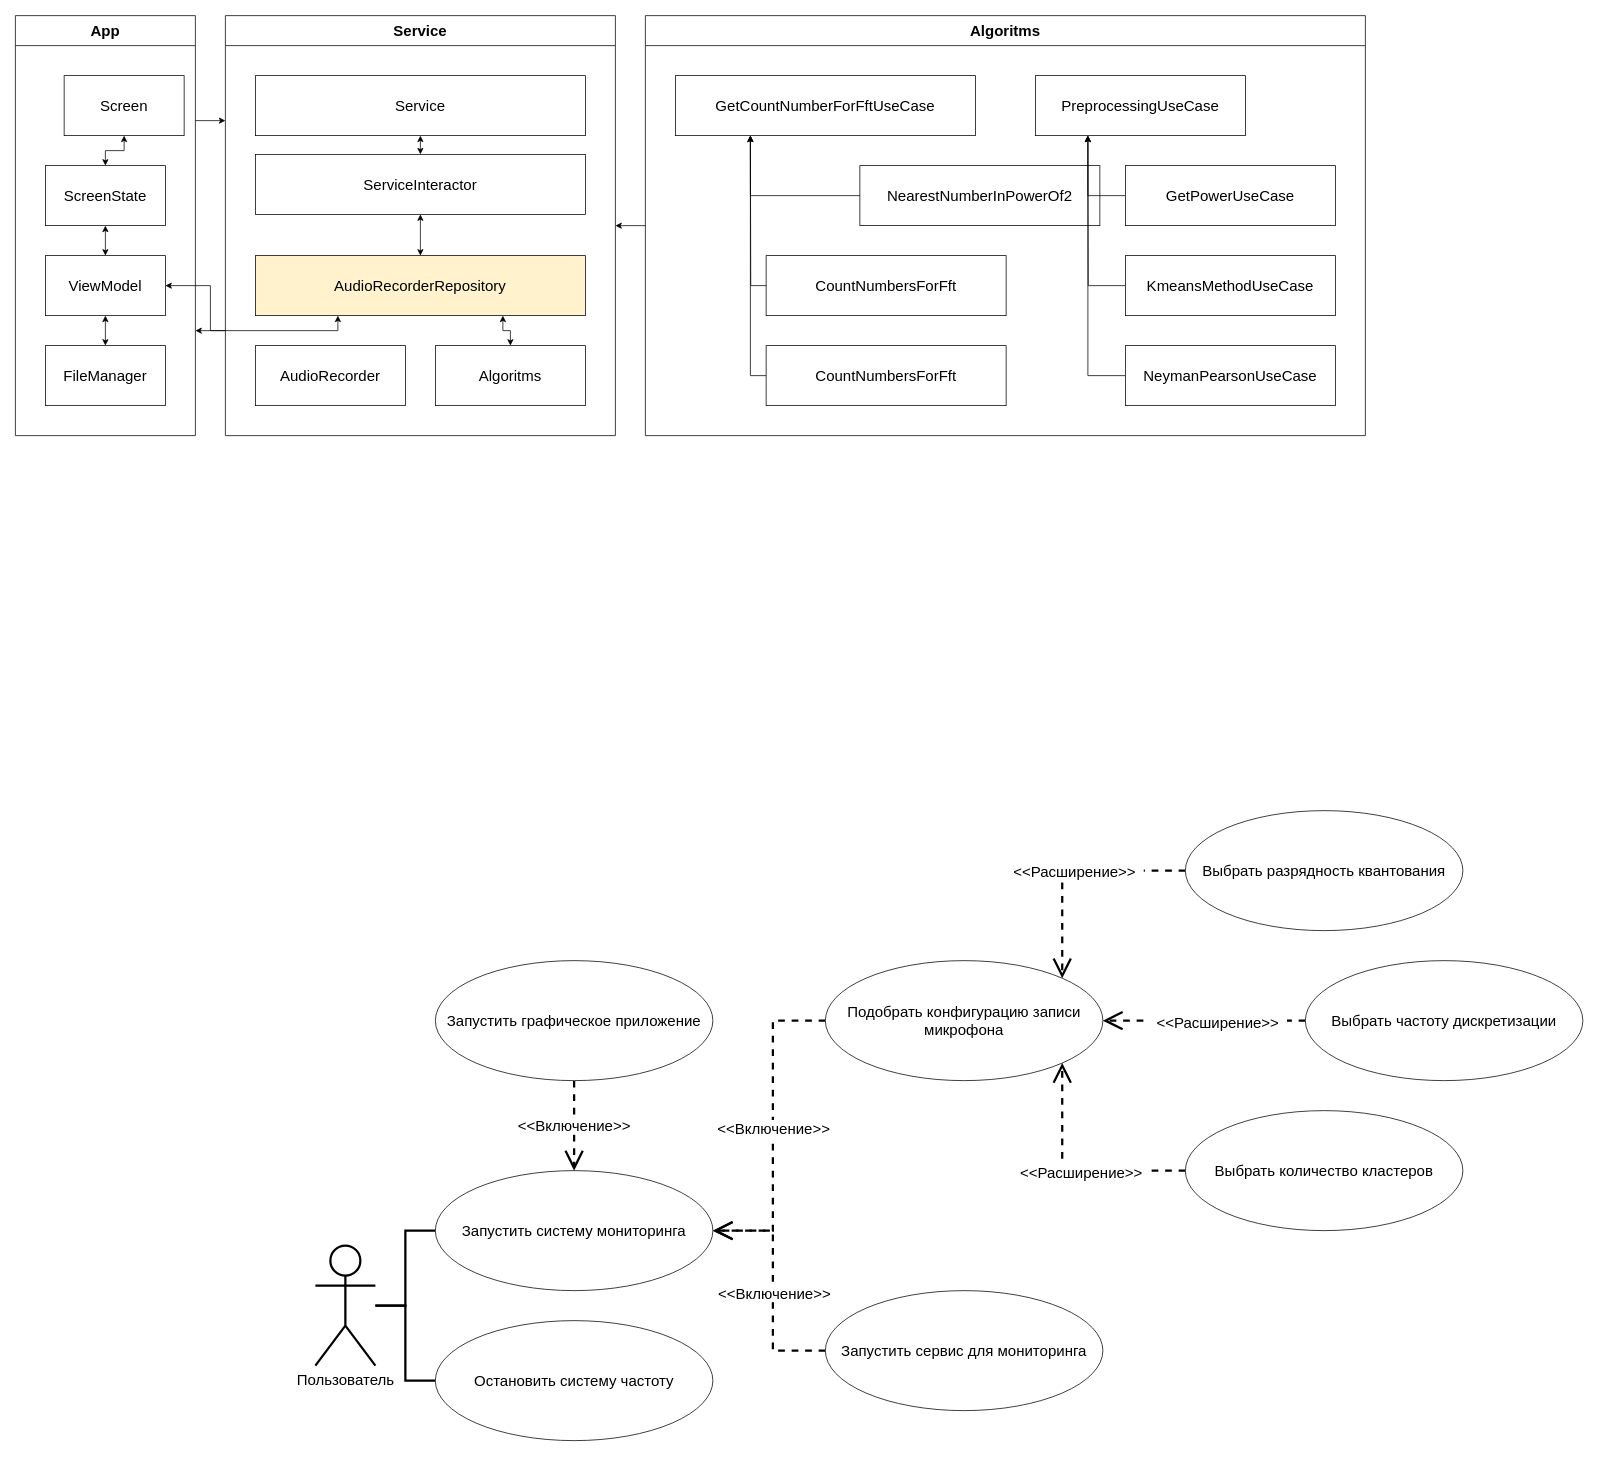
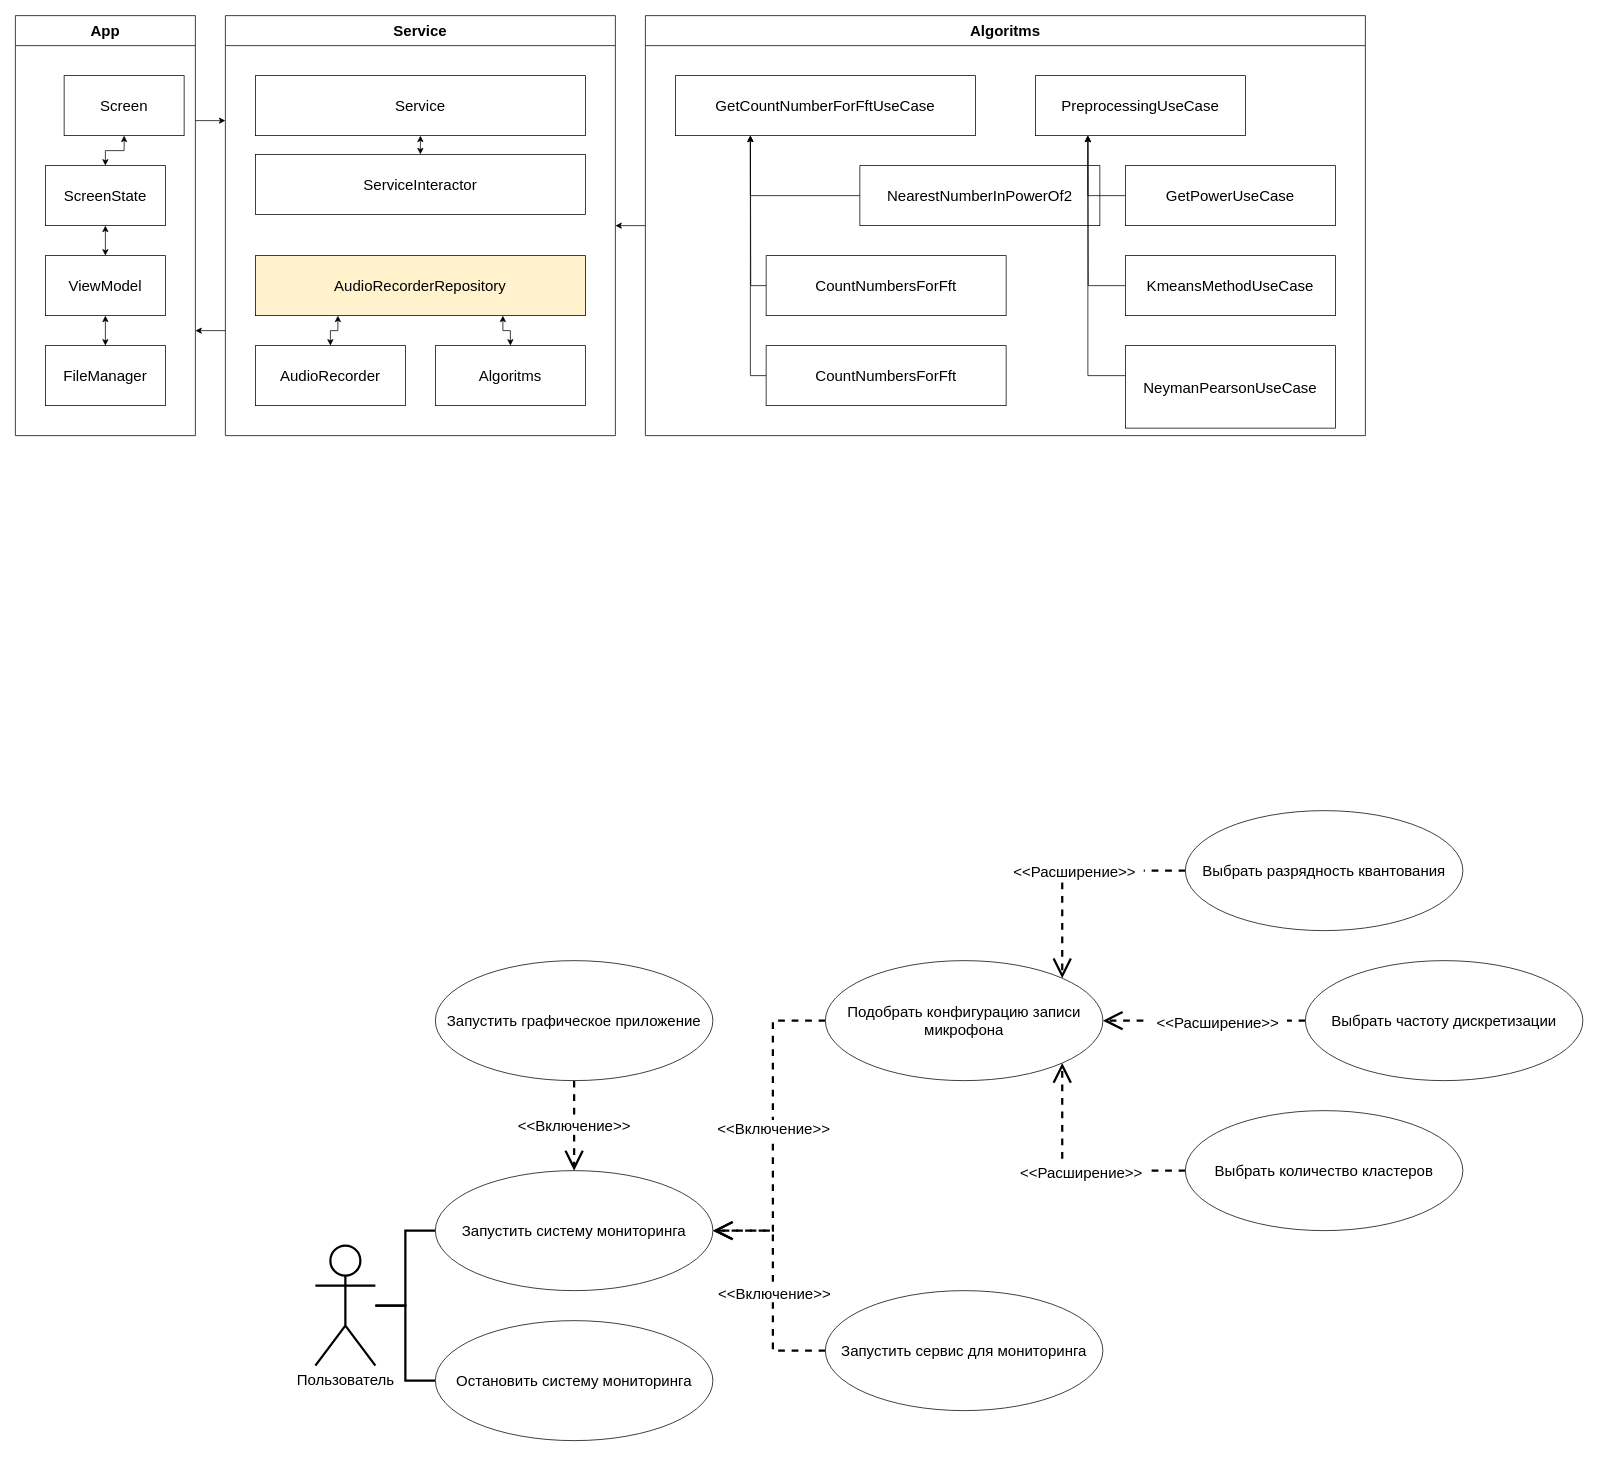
- <mxCell id="11" style="edgeStyle=orthogonalEdgeStyle;rounded=0;orthogonalLoop=1;jettySize=auto;html=1;exitX=0.5;exitY=1;exitDx=0;exitDy=0;entryX=0.5;entryY=0;entryDx=0;entryDy=0;startArrow=classic;startFill=1;" parent="1" source="12" target="15" edge="1"><mxGeometry relative="1" as="geometry" /></mxCell>
- <mxCell id="13" style="edgeStyle=orthogonalEdgeStyle;rounded=0;orthogonalLoop=1;jettySize=auto;html=1;exitX=0.25;exitY=1;exitDx=0;exitDy=0;startArrow=classic;startFill=1;" parent="1" source="15" target="7" edge="1"><mxGeometry relative="1" as="geometry" /></mxCell>
+ <mxCell id="13" style="edgeStyle=orthogonalEdgeStyle;rounded=0;orthogonalLoop=1;jettySize=auto;html=1;exitX=0.25;exitY=1;exitDx=0;exitDy=0;entryX=0.5;entryY=0;entryDx=0;entryDy=0;startArrow=classic;startFill=1;" parent="1" source="15" target="16" edge="1"><mxGeometry relative="1" as="geometry" /></mxCell>
- <mxCell id="31" value="&lt;span style=&quot;font-size: 20px;&quot;&gt;NeymanPearsonUseCase&lt;/span&gt;" style="rounded=0;whiteSpace=wrap;html=1;" parent="1" vertex="1"><mxGeometry x="1500" y="460" width="280" height="80" as="geometry" /></mxCell>
+ <mxCell id="31" value="&lt;span style=&quot;font-size: 20px;&quot;&gt;NeymanPearsonUseCase&lt;/span&gt;" style="rounded=0;whiteSpace=wrap;html=1;" parent="1" vertex="1"><mxGeometry x="1500" y="460" width="280" height="110" as="geometry" /></mxCell>
- <mxCell id="42" value="&lt;font style=&quot;font-size: 20px;&quot;&gt;Остановить систему частоту&lt;/font&gt;" style="ellipse;whiteSpace=wrap;html=1;" vertex="1" parent="1"><mxGeometry x="580" y="1760" width="370" height="160" as="geometry" /></mxCell>
+ <mxCell id="42" value="&lt;font style=&quot;font-size: 20px;&quot;&gt;Остановить систему мониторинга&lt;/font&gt;" style="ellipse;whiteSpace=wrap;html=1;" vertex="1" parent="1"><mxGeometry x="580" y="1760" width="370" height="160" as="geometry" /></mxCell>
